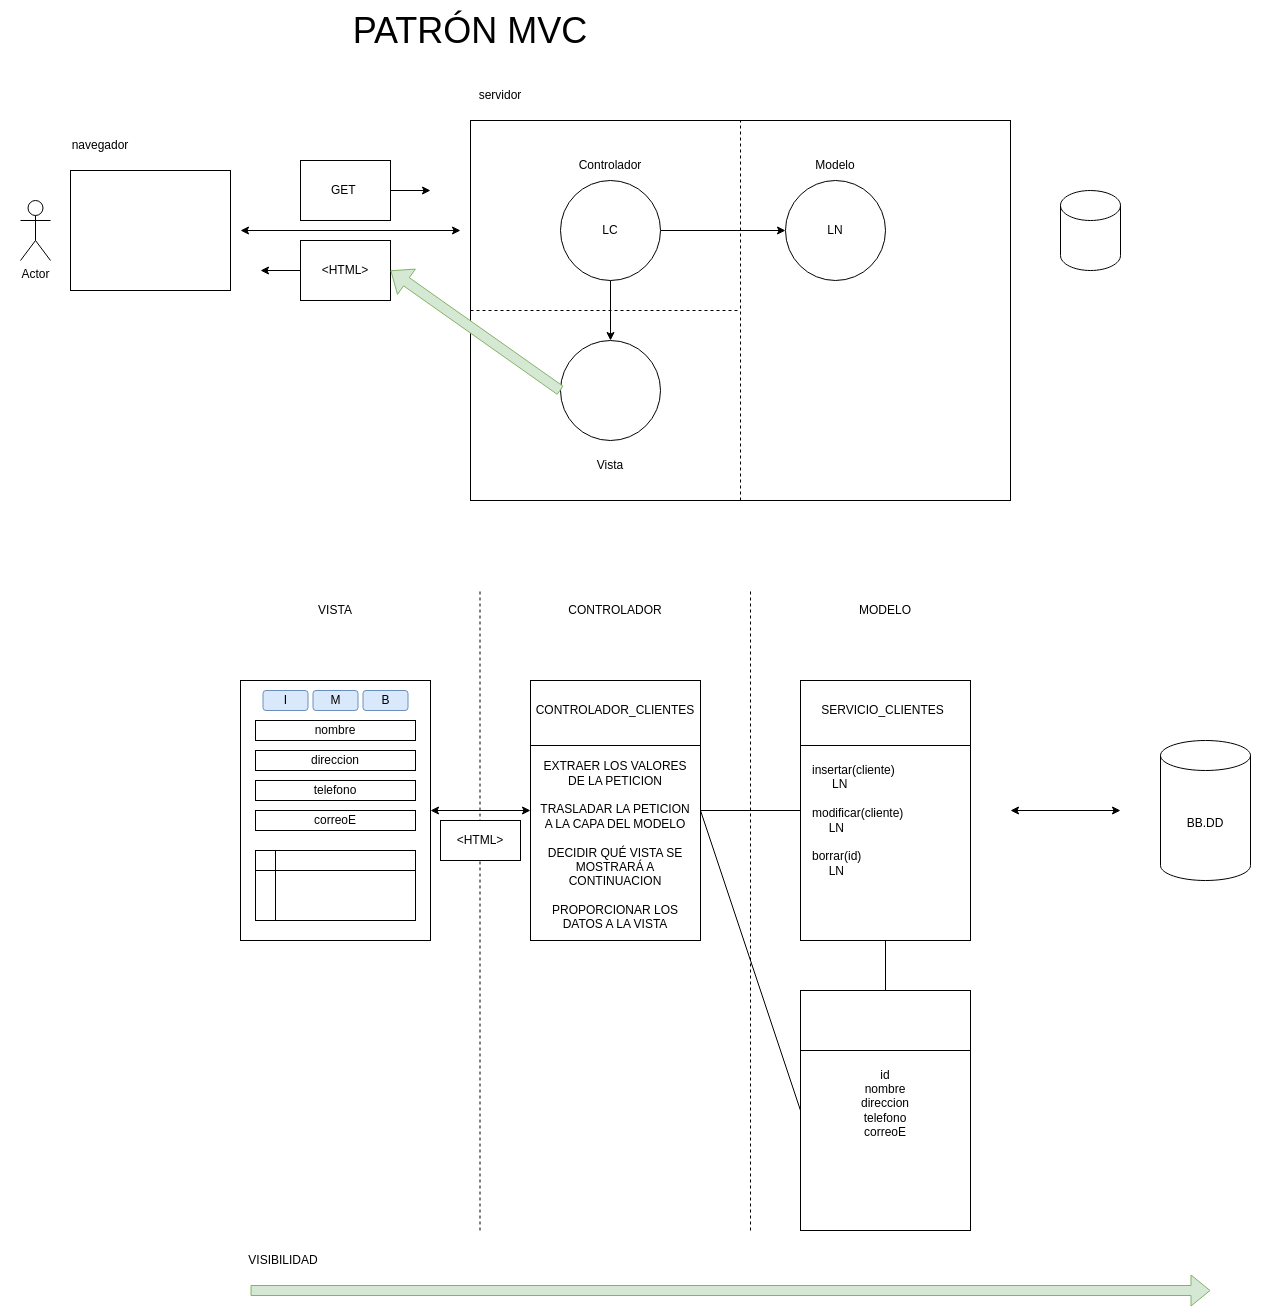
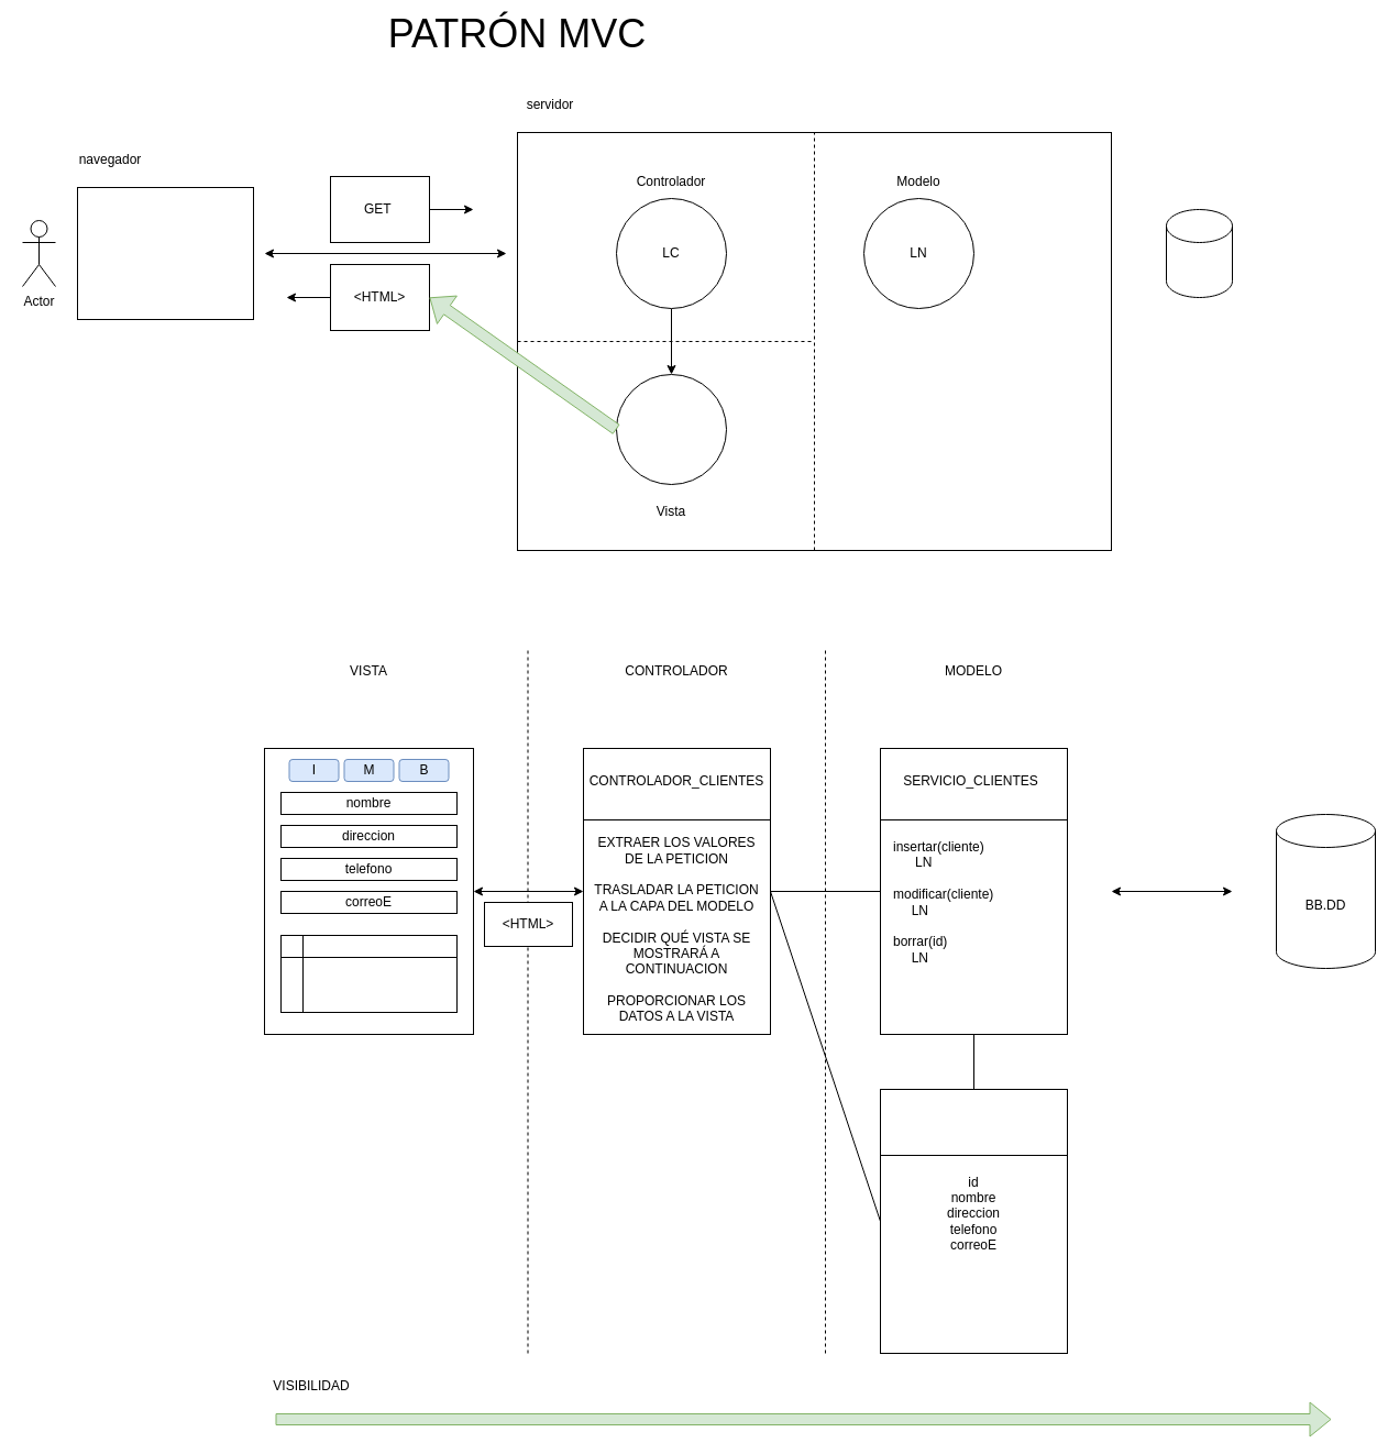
- <mxCell id="12" style="edgeStyle=orthogonalEdgeStyle;rounded=0;orthogonalLoop=1;jettySize=auto;html=1;" parent="1" source="14" target="51" edge="1"><mxGeometry relative="1" as="geometry" /></mxCell>
